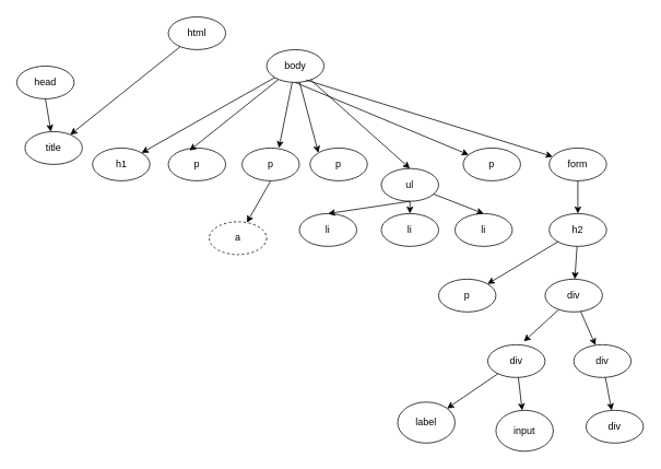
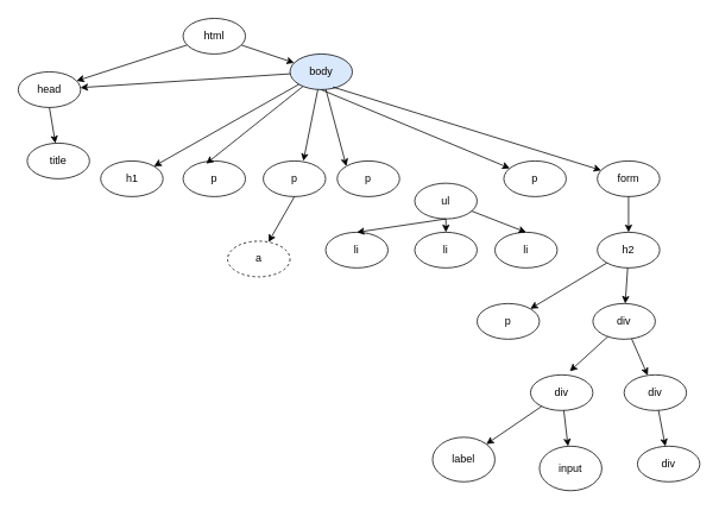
+ <mxCell id="8" value="" style="endArrow=classic;html=1;" edge="1" parent="1" source="2" target="6"><mxGeometry width="50" height="50" relative="1" as="geometry"><mxPoint x="55" y="370" as="sourcePoint" /><mxPoint x="105" y="320" as="targetPoint" /></mxGeometry></mxCell>
- <mxCell id="3" value="body" style="ellipse;whiteSpace=wrap;html=1;" vertex="1" parent="1"><mxGeometry x="325" y="60" width="70" height="40" as="geometry" /></mxCell>
+ <mxCell id="3" value="body" style="ellipse;whiteSpace=wrap;html=1;fillColor=#dae8fc;" vertex="1" parent="1"><mxGeometry x="325" y="60" width="70" height="40" as="geometry" /></mxCell>
- <mxCell id="9" value="" style="endArrow=classic;html=1;" edge="1" parent="1" source="2" target="7"><mxGeometry width="50" height="50" relative="1" as="geometry"><mxPoint x="100" y="70" as="sourcePoint" /><mxPoint x="155" y="90" as="targetPoint" /></mxGeometry></mxCell>
+ <mxCell id="9" value="" style="endArrow=classic;html=1;" edge="1" parent="1" source="2" target="3"><mxGeometry width="50" height="50" relative="1" as="geometry"><mxPoint x="100" y="70" as="sourcePoint" /><mxPoint x="155" y="90" as="targetPoint" /></mxGeometry></mxCell>
- <mxCell id="25" value="" style="endArrow=classic;html=1;entryX=0.5;entryY=0;entryDx=0;entryDy=0;" edge="1" parent="1" source="3" target="17"><mxGeometry width="50" height="50" relative="1" as="geometry"><mxPoint x="564.389" y="107.9" as="sourcePoint" /><mxPoint x="505" y="176" as="targetPoint" /></mxGeometry></mxCell>
+ <mxCell id="25" value="" style="endArrow=classic;html=1;" edge="1" parent="1" source="3" target="6"><mxGeometry width="50" height="50" relative="1" as="geometry"><mxPoint x="564.389" y="107.9" as="sourcePoint" /><mxPoint x="505" y="176" as="targetPoint" /></mxGeometry></mxCell>
